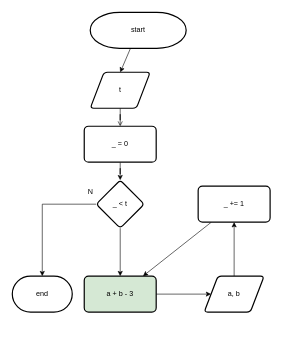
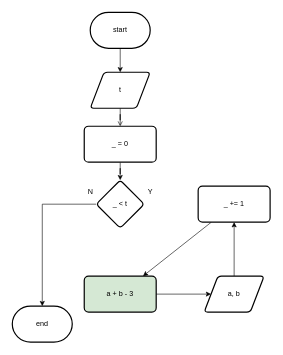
- <mxCell id="3" value="start" style="strokeWidth=2;html=1;shape=mxgraph.flowchart.terminator;whiteSpace=wrap;" parent="1" vertex="1"><mxGeometry x="150" y="20" width="160" height="60" as="geometry" /></mxCell>
+ <mxCell id="3" value="start" style="strokeWidth=2;html=1;shape=mxgraph.flowchart.terminator;whiteSpace=wrap;" parent="1" vertex="1"><mxGeometry x="150" y="20" width="100" height="60" as="geometry" /></mxCell>
+ <mxCell id="19" value="Y" style="text;html=1;align=center;verticalAlign=middle;resizable=0;points=[];autosize=1;strokeColor=none;fillColor=none;fontSize=12;fontFamily=Helvetica;" parent="1" vertex="1"><mxGeometry x="240" y="310" width="20" height="20" as="geometry" /></mxCell>
- <mxCell id="9" style="edgeStyle=none;html=1;entryX=0.5;entryY=0;entryDx=0;entryDy=0;" edge="1" parent="1" source="10" target="16"><mxGeometry relative="1" as="geometry" /></mxCell>
- <mxCell id="17" value="end" style="strokeWidth=2;html=1;shape=mxgraph.flowchart.terminator;whiteSpace=wrap;fontFamily=Helvetica;fontSize=12;" parent="1" vertex="1"><mxGeometry x="20" y="460" width="100" height="60" as="geometry" /></mxCell>
+ <mxCell id="17" value="end" style="strokeWidth=2;html=1;shape=mxgraph.flowchart.terminator;whiteSpace=wrap;fontFamily=Helvetica;fontSize=12;" parent="1" vertex="1"><mxGeometry x="20" y="510" width="100" height="60" as="geometry" /></mxCell>
